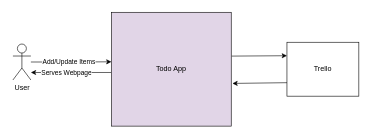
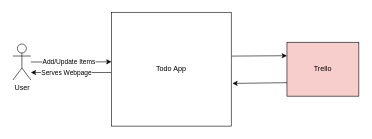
- <mxCell id="4" value="Todo App" style="rounded=0;whiteSpace=wrap;html=1;fillColor=#e1d5e7;" vertex="1" parent="1"><mxGeometry x="185" y="20" width="200" height="190" as="geometry" /></mxCell>
+ <mxCell id="4" value="Todo App" style="rounded=0;whiteSpace=wrap;html=1;" vertex="1" parent="1"><mxGeometry x="185" y="20" width="200" height="190" as="geometry" /></mxCell>
- <mxCell id="8" value="Trello" style="rounded=0;whiteSpace=wrap;html=1;" vertex="1" parent="1"><mxGeometry x="478" y="70" width="120" height="90" as="geometry" /></mxCell>
+ <mxCell id="8" value="Trello" style="rounded=0;whiteSpace=wrap;html=1;fillColor=#f8cecc;" vertex="1" parent="1"><mxGeometry x="478" y="70" width="120" height="90" as="geometry" /></mxCell>
